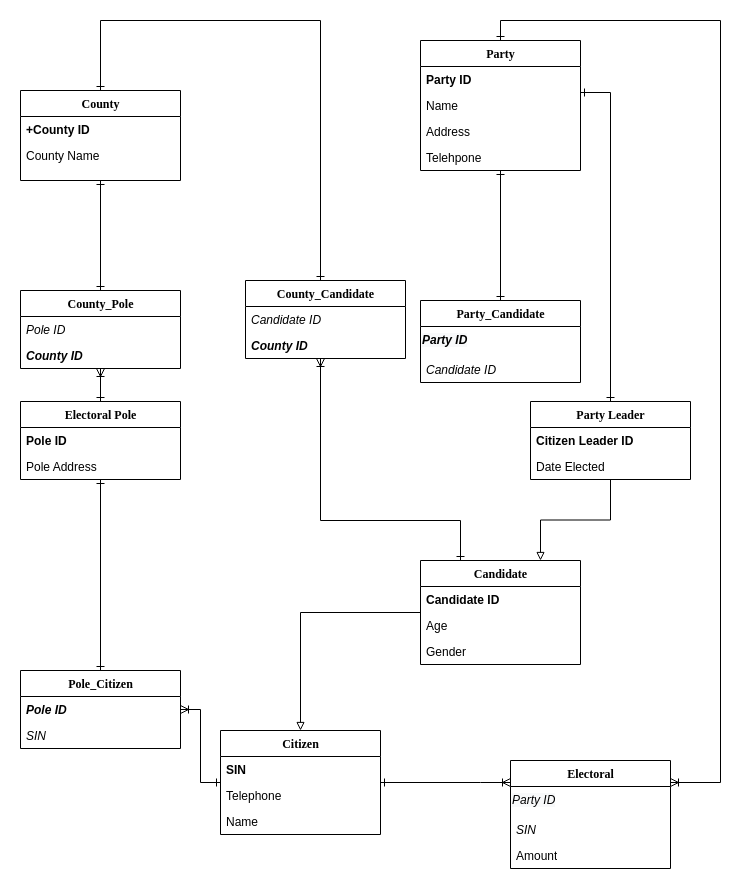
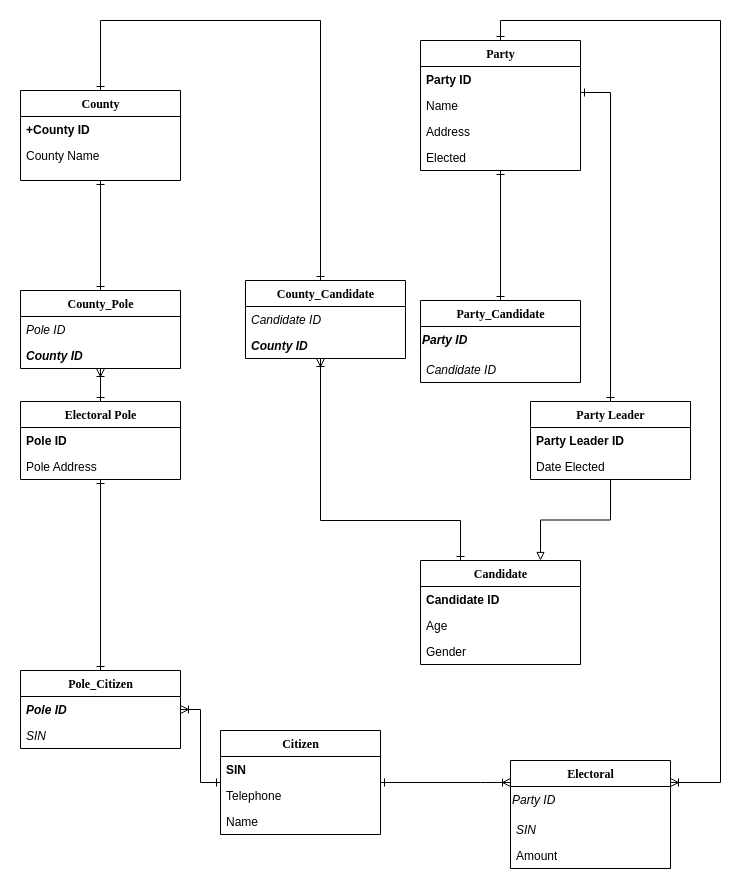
- <mxCell id="30" value="Telehpone" style="text;html=1;strokeColor=none;fillColor=none;align=left;verticalAlign=top;spacingLeft=4;spacingRight=4;whiteSpace=wrap;overflow=hidden;rotatable=0;points=[[0,0.5],[1,0.5]];portConstraint=eastwest;" parent="26" vertex="1"><mxGeometry y="104" width="160" height="26" as="geometry" /></mxCell>
+ <mxCell id="30" value="Elected" style="text;html=1;strokeColor=none;fillColor=none;align=left;verticalAlign=top;spacingLeft=4;spacingRight=4;whiteSpace=wrap;overflow=hidden;rotatable=0;points=[[0,0.5],[1,0.5]];portConstraint=eastwest;" parent="26" vertex="1"><mxGeometry y="104" width="160" height="26" as="geometry" /></mxCell>
- <mxCell id="15" value="Citizen Leader ID" style="text;html=1;strokeColor=none;fillColor=none;align=left;verticalAlign=top;spacingLeft=4;spacingRight=4;whiteSpace=wrap;overflow=hidden;rotatable=0;points=[[0,0.5],[1,0.5]];portConstraint=eastwest;fontStyle=1" parent="14" vertex="1"><mxGeometry y="26" width="160" height="26" as="geometry" /></mxCell>
+ <mxCell id="15" value="Party Leader ID" style="text;html=1;strokeColor=none;fillColor=none;align=left;verticalAlign=top;spacingLeft=4;spacingRight=4;whiteSpace=wrap;overflow=hidden;rotatable=0;points=[[0,0.5],[1,0.5]];portConstraint=eastwest;fontStyle=1" parent="14" vertex="1"><mxGeometry y="26" width="160" height="26" as="geometry" /></mxCell>
- <mxCell id="7" style="edgeStyle=orthogonalEdgeStyle;rounded=0;orthogonalLoop=1;jettySize=auto;html=1;entryX=0.5;entryY=0;entryDx=0;entryDy=0;startArrow=none;startFill=0;endArrow=block;endFill=0;strokeWidth=1;" parent="1" source="9" target="3" edge="1"><mxGeometry relative="1" as="geometry" /></mxCell>
